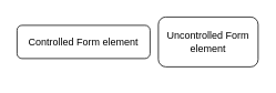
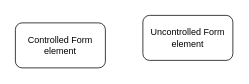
- <mxCell id="2" value="Controlled Form element" style="rounded=1;whiteSpace=wrap;html=1;" vertex="1" parent="1"><mxGeometry x="20" y="30" width="160" height="40" as="geometry" /></mxCell>
+ <mxCell id="2" value="Controlled Form element" style="rounded=1;whiteSpace=wrap;html=1;" vertex="1" parent="1"><mxGeometry x="20" y="30" width="120" height="60" as="geometry" /></mxCell>
